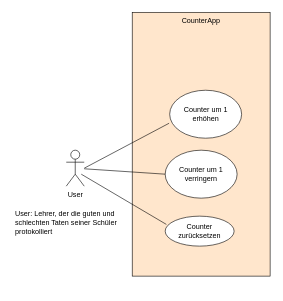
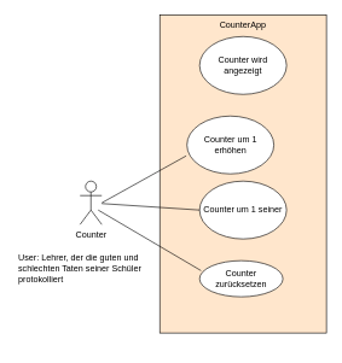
+ <mxCell id="11" value="Counter wird angezeigt" style="ellipse;whiteSpace=wrap;html=1;" vertex="1" parent="1"><mxGeometry x="275" y="50" width="120" height="80" as="geometry" /></mxCell>
- <mxCell id="5" value="Counter um 1 erhöhen" style="ellipse;whiteSpace=wrap;html=1;" parent="1" vertex="1"><mxGeometry x="282.5" y="150" width="120" height="80" as="geometry" /></mxCell>
+ <mxCell id="5" value="Counter um 1 erhöhen" style="ellipse;whiteSpace=wrap;html=1;" parent="1" vertex="1"><mxGeometry x="257.5" y="160" width="120" height="80" as="geometry" /></mxCell>
- <mxCell id="6" value="Counter um 1 verringern" style="ellipse;whiteSpace=wrap;html=1;" parent="1" vertex="1"><mxGeometry x="275" y="250" width="120" height="80" as="geometry" /></mxCell>
+ <mxCell id="6" value="Counter um 1 seiner" style="ellipse;whiteSpace=wrap;html=1;" parent="1" vertex="1"><mxGeometry x="275" y="250" width="120" height="80" as="geometry" /></mxCell>
- <mxCell id="4" value="User" style="shape=umlActor;verticalLabelPosition=bottom;verticalAlign=top;html=1;outlineConnect=0;" parent="1" vertex="1"><mxGeometry x="110" y="250" width="30" height="60" as="geometry" /></mxCell>
+ <mxCell id="4" value="Counter" style="shape=umlActor;verticalLabelPosition=bottom;verticalAlign=top;html=1;outlineConnect=0;" parent="1" vertex="1"><mxGeometry x="110" y="250" width="30" height="60" as="geometry" /></mxCell>
